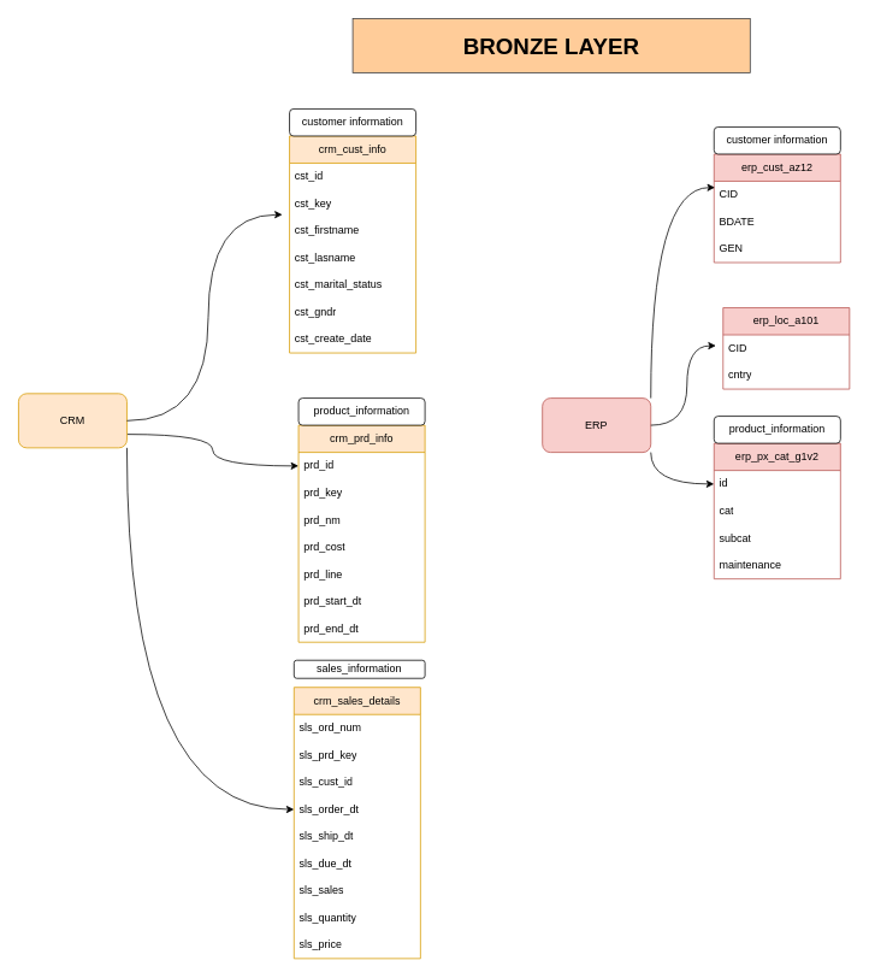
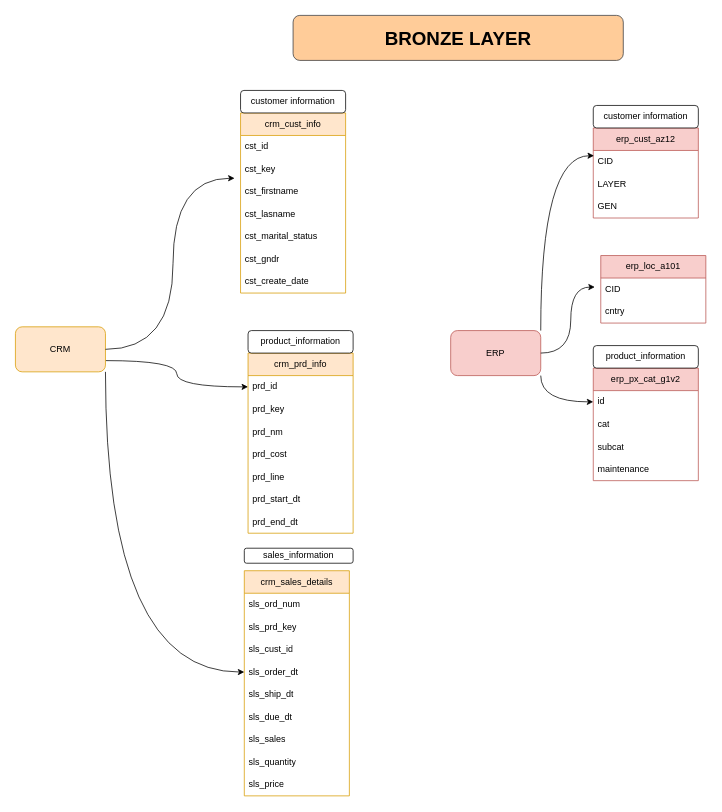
- <mxCell id="53" value="BRONZE LAYER" style="rounded=0;whiteSpace=wrap;html=1;fontSize=25;fontStyle=1;fillColor=#ffcc99;strokeColor=#36393d;" parent="1" vertex="1"><mxGeometry x="390" y="20" width="440" height="60" as="geometry" /></mxCell>
+ <mxCell id="53" value="BRONZE LAYER" style="whiteSpace=wrap;html=1;fontSize=25;fontStyle=1;fillColor=#ffcc99;strokeColor=#36393d;rounded=1;" parent="1" vertex="1"><mxGeometry x="390" y="20" width="440" height="60" as="geometry" /></mxCell>
- <mxCell id="36" value="BDATE" style="text;strokeColor=none;fillColor=none;align=left;verticalAlign=middle;spacingLeft=4;spacingRight=4;overflow=hidden;points=[[0,0.5],[1,0.5]];portConstraint=eastwest;rotatable=0;whiteSpace=wrap;html=1;" parent="34" vertex="1"><mxGeometry y="60" width="140" height="30" as="geometry" /></mxCell>
+ <mxCell id="36" value="LAYER" style="text;strokeColor=none;fillColor=none;align=left;verticalAlign=middle;spacingLeft=4;spacingRight=4;overflow=hidden;points=[[0,0.5],[1,0.5]];portConstraint=eastwest;rotatable=0;whiteSpace=wrap;html=1;" parent="34" vertex="1"><mxGeometry y="60" width="140" height="30" as="geometry" /></mxCell>
